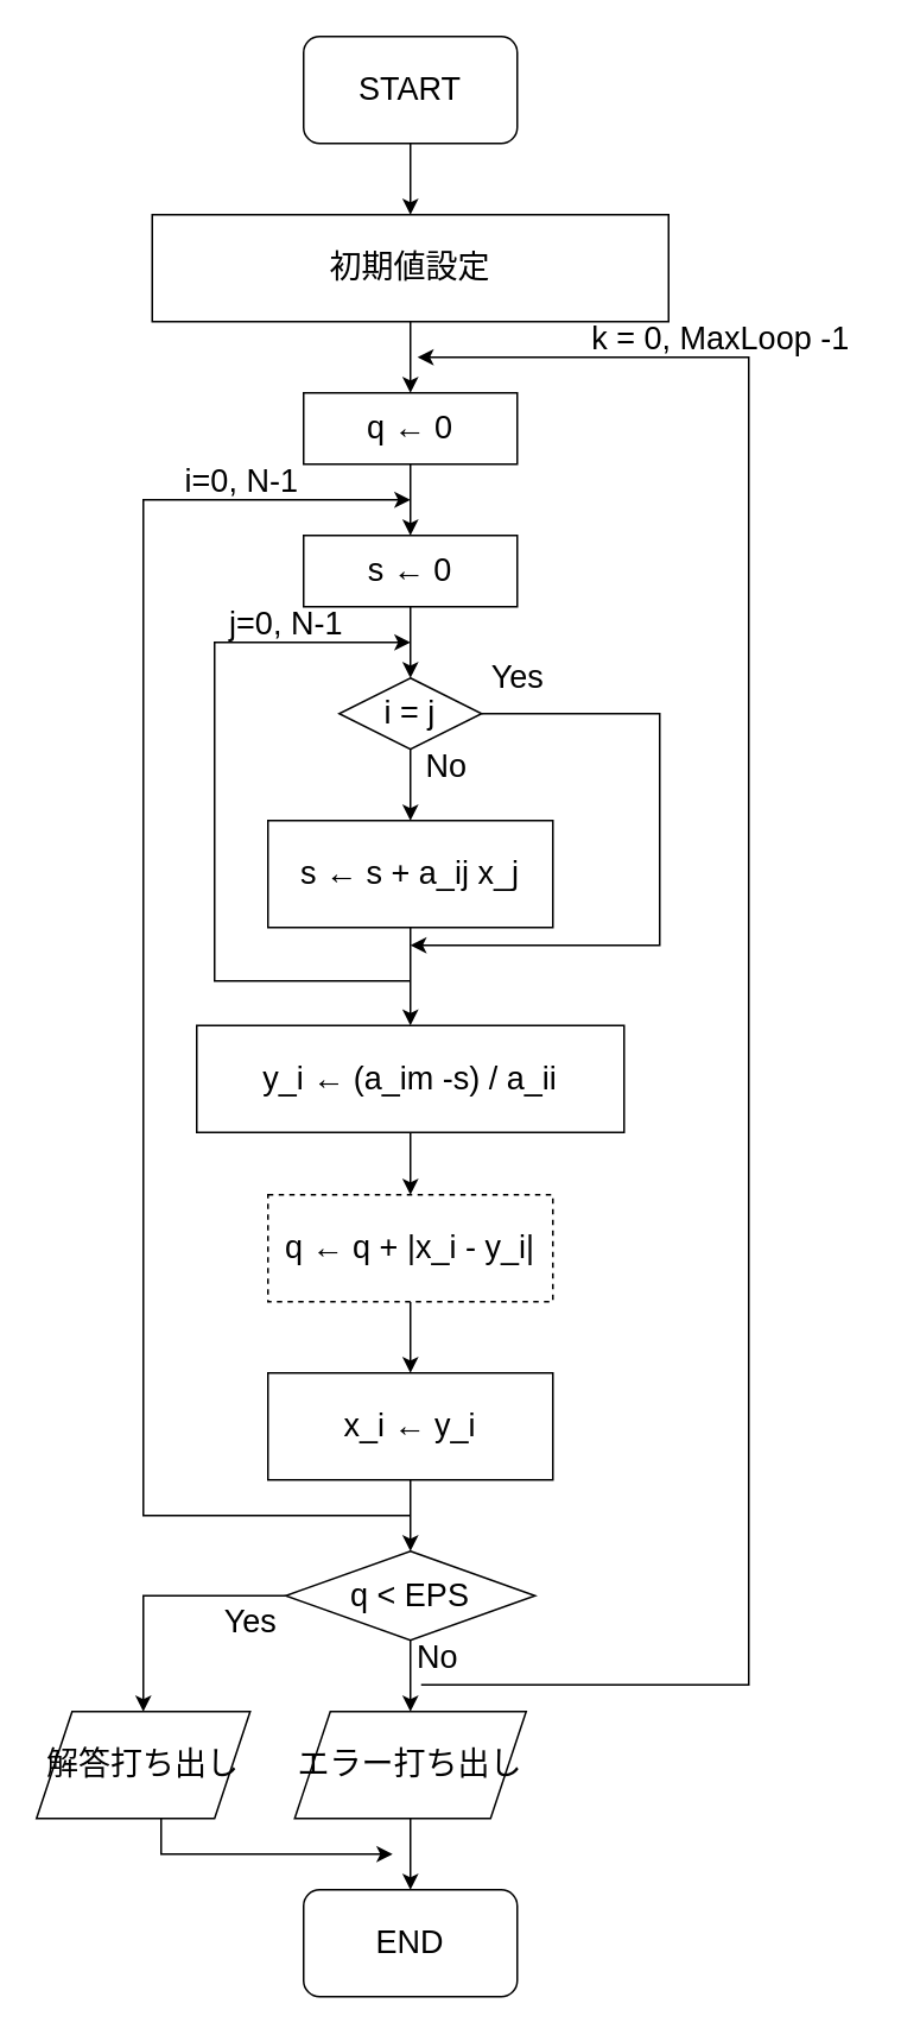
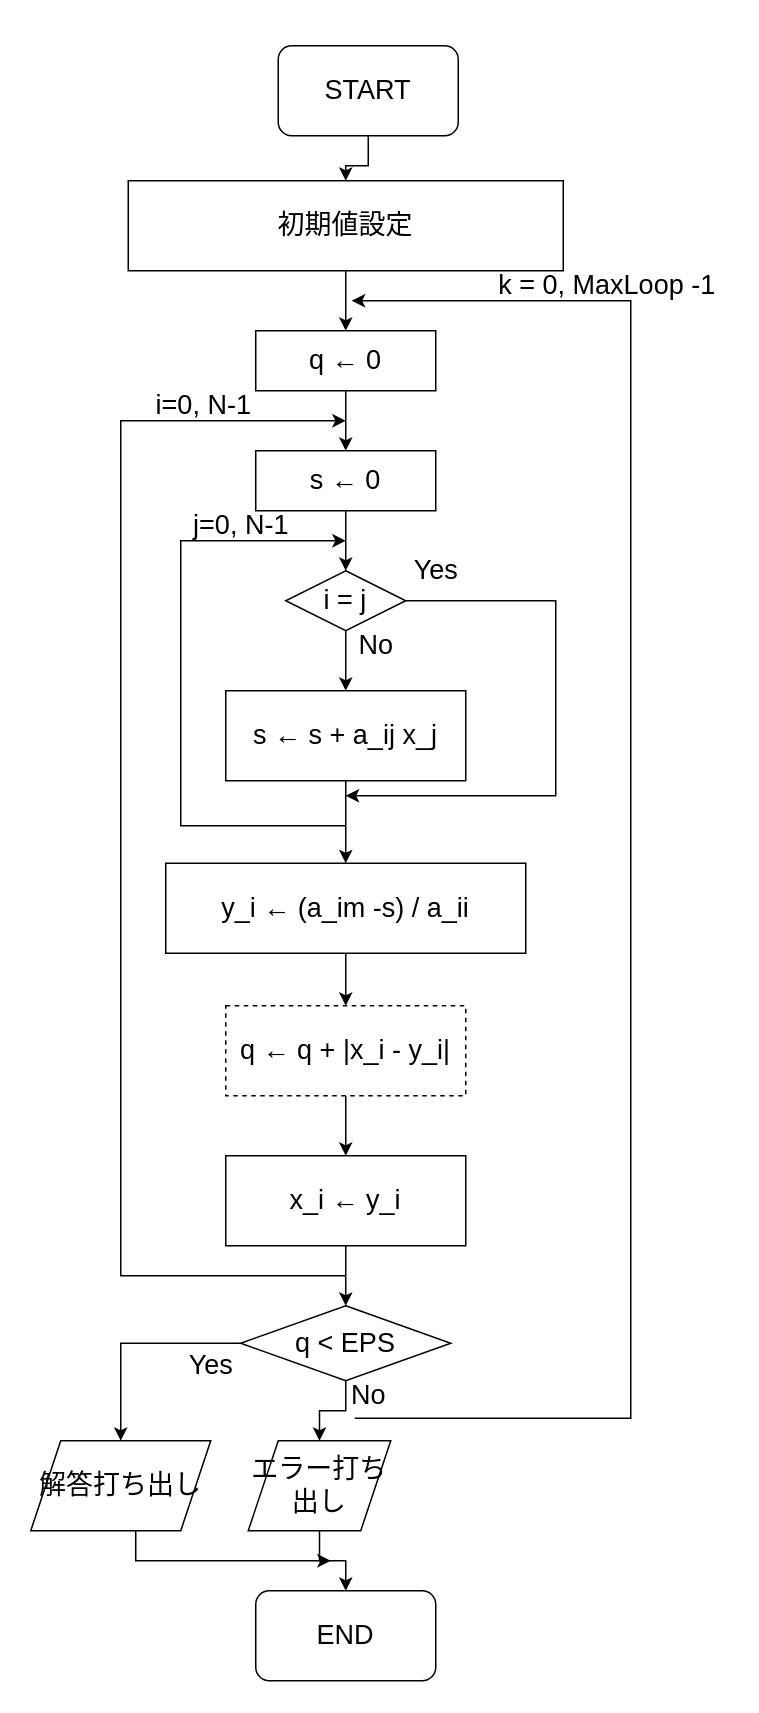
- <mxCell id="4" value="START" style="rounded=1;whiteSpace=wrap;html=1;fontSize=18;" vertex="1" parent="1"><mxGeometry x="170" y="20" width="120" height="60" as="geometry" /></mxCell>
+ <mxCell id="4" value="START" style="rounded=1;whiteSpace=wrap;html=1;fontSize=18;" vertex="1" parent="1"><mxGeometry x="185" y="30" width="120" height="60" as="geometry" /></mxCell>
- <mxCell id="30" value="エラー打ち出し" style="shape=parallelogram;perimeter=parallelogramPerimeter;whiteSpace=wrap;html=1;fixedSize=1;rounded=0;fontSize=18;" vertex="1" parent="1"><mxGeometry x="165" y="960" width="130" height="60" as="geometry" /></mxCell>
+ <mxCell id="30" value="エラー打ち出し" style="shape=parallelogram;perimeter=parallelogramPerimeter;whiteSpace=wrap;html=1;fixedSize=1;rounded=0;fontSize=18;" vertex="1" parent="1"><mxGeometry x="165" y="960" width="95" height="60" as="geometry" /></mxCell>
